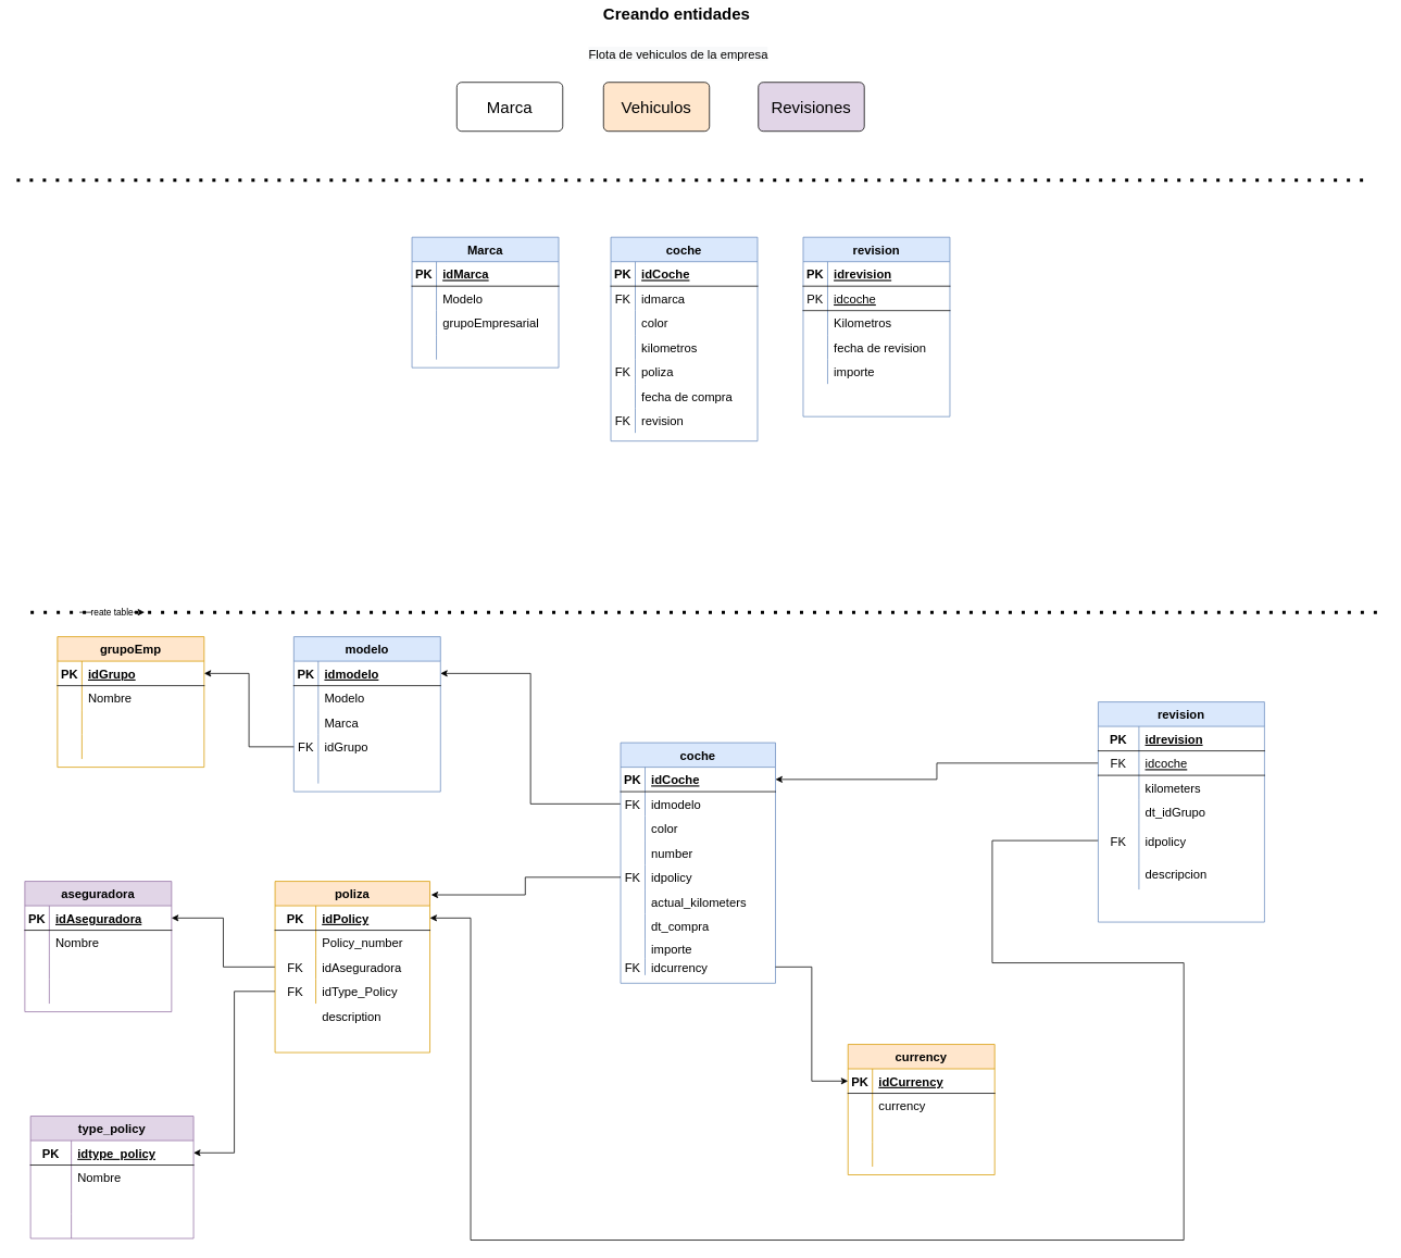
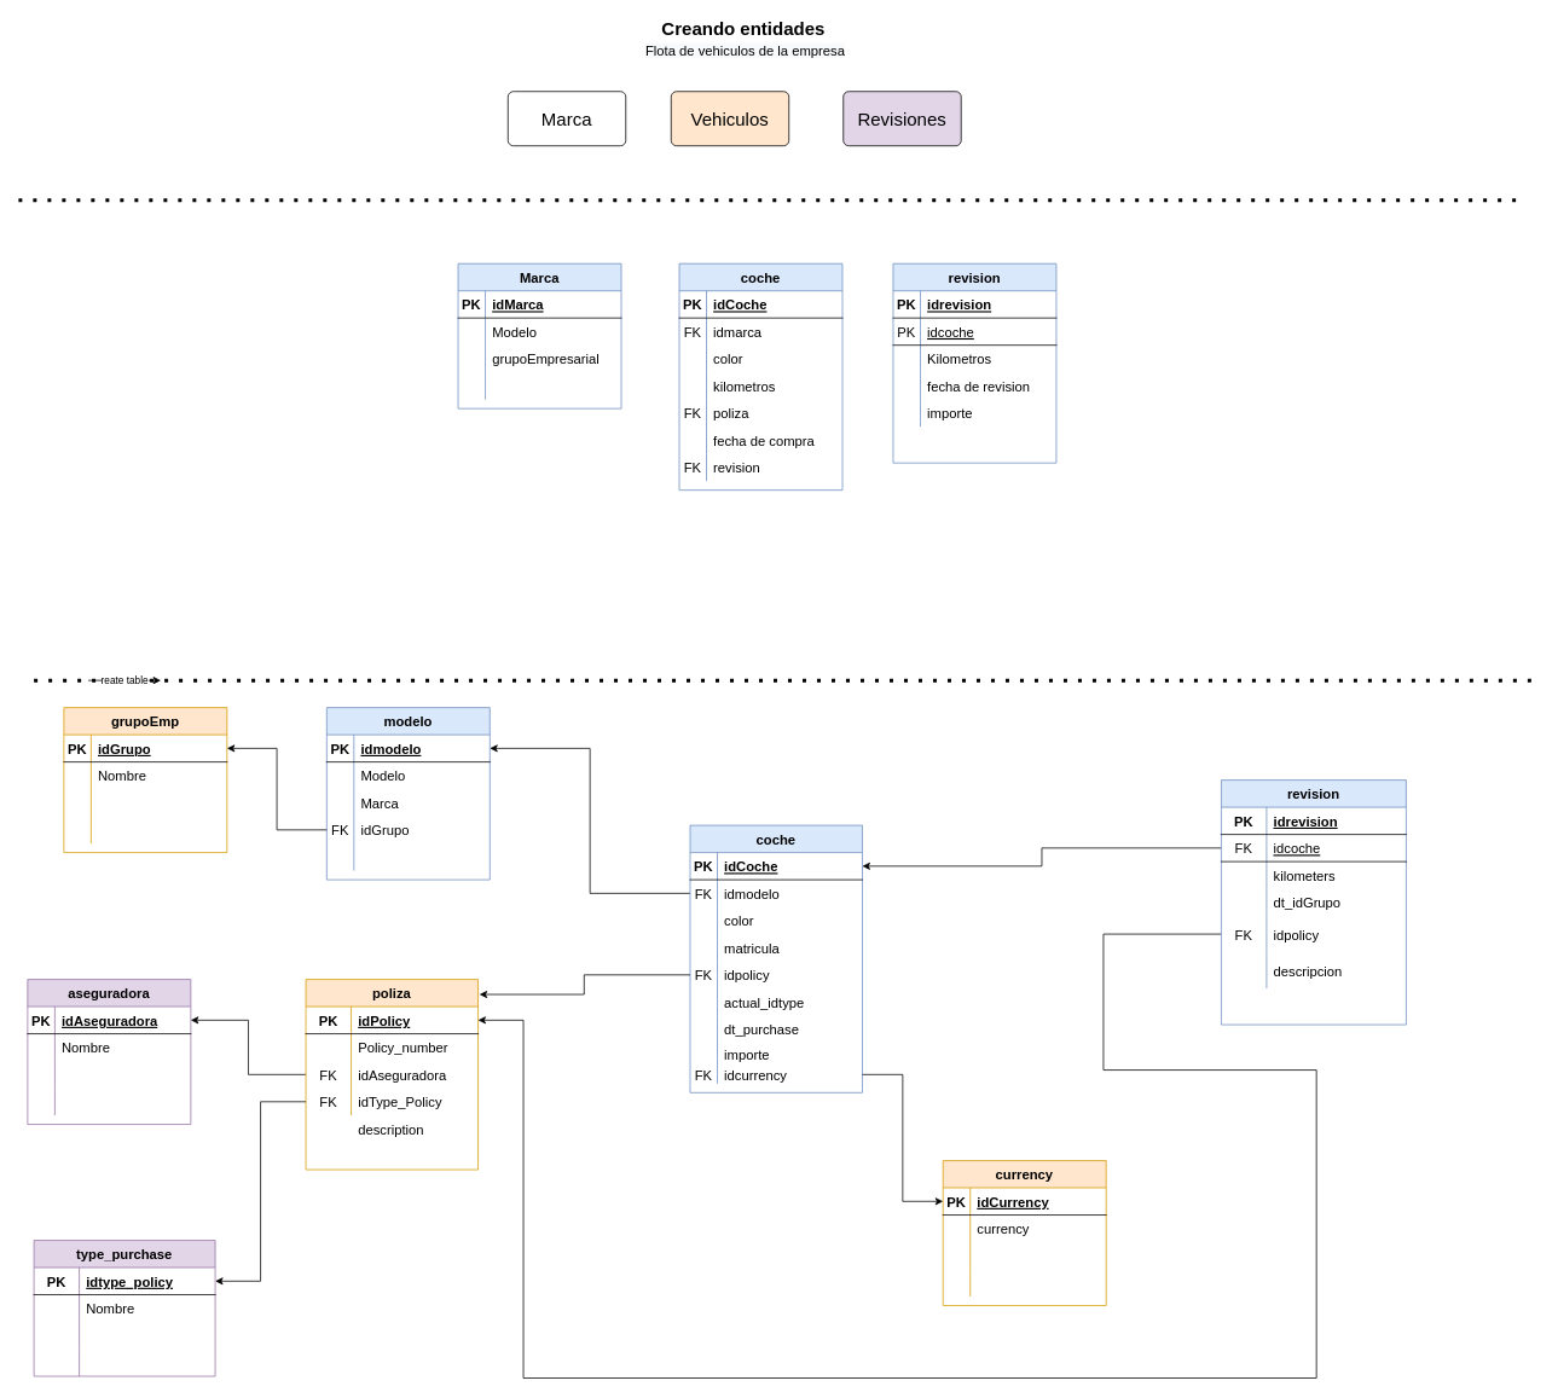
- <mxCell id="2" value="&lt;font style=&quot;font-size: 20px;&quot;&gt;&lt;b&gt;Creando entidades&lt;/b&gt;&lt;/font&gt;" style="text;html=1;strokeColor=none;fillColor=none;align=center;verticalAlign=middle;whiteSpace=wrap;rounded=0;" parent="1" vertex="1"><mxGeometry x="730" y="5" width="200" height="20" as="geometry" /></mxCell>
+ <mxCell id="2" value="&lt;font style=&quot;font-size: 20px;&quot;&gt;&lt;b&gt;Creando entidades&lt;/b&gt;&lt;/font&gt;" style="text;html=1;strokeColor=none;fillColor=none;align=center;verticalAlign=middle;whiteSpace=wrap;rounded=0;" parent="1" vertex="1"><mxGeometry x="720" y="20" width="200" height="20" as="geometry" /></mxCell>
- <mxCell id="57" value="&lt;span style=&quot;color: rgb(0, 0, 0); font-family: Helvetica; font-size: 15px; font-style: normal; font-variant-ligatures: normal; font-variant-caps: normal; font-weight: 400; letter-spacing: normal; orphans: 2; text-align: center; text-indent: 0px; text-transform: none; widows: 2; word-spacing: 0px; -webkit-text-stroke-width: 0px; background-color: rgb(248, 249, 250); text-decoration-thickness: initial; text-decoration-style: initial; text-decoration-color: initial; float: none; display: inline !important;&quot;&gt;Flota de vehiculos de la empresa&lt;/span&gt;" style="text;whiteSpace=wrap;html=1;fontSize=15;" parent="1" vertex="1"><mxGeometry x="720" y="50" width="250" height="40" as="geometry" /></mxCell>
+ <mxCell id="57" value="&lt;span style=&quot;color: rgb(0, 0, 0); font-family: Helvetica; font-size: 15px; font-style: normal; font-variant-ligatures: normal; font-variant-caps: normal; font-weight: 400; letter-spacing: normal; orphans: 2; text-align: center; text-indent: 0px; text-transform: none; widows: 2; word-spacing: 0px; -webkit-text-stroke-width: 0px; background-color: rgb(248, 249, 250); text-decoration-thickness: initial; text-decoration-style: initial; text-decoration-color: initial; float: none; display: inline !important;&quot;&gt;Flota de vehiculos de la empresa&lt;/span&gt;" style="text;whiteSpace=wrap;html=1;fontSize=15;" parent="1" vertex="1"><mxGeometry x="710" y="40" width="250" height="40" as="geometry" /></mxCell>
- <mxCell id="88" value="number" style="shape=partialRectangle;connectable=0;fillColor=none;top=0;left=0;bottom=0;right=0;align=left;spacingLeft=6;overflow=hidden;fontSize=15;" parent="86" vertex="1"><mxGeometry x="30" width="160" height="30" as="geometry"><mxRectangle width="160" height="30" as="alternateBounds" /></mxGeometry></mxCell>
+ <mxCell id="88" value="matricula" style="shape=partialRectangle;connectable=0;fillColor=none;top=0;left=0;bottom=0;right=0;align=left;spacingLeft=6;overflow=hidden;fontSize=15;" parent="86" vertex="1"><mxGeometry x="30" width="160" height="30" as="geometry"><mxRectangle width="160" height="30" as="alternateBounds" /></mxGeometry></mxCell>
- <mxCell id="94" value="actual_kilometers" style="shape=partialRectangle;connectable=0;fillColor=none;top=0;left=0;bottom=0;right=0;align=left;spacingLeft=6;overflow=hidden;fontSize=15;" parent="92" vertex="1"><mxGeometry x="30" width="160" height="30" as="geometry"><mxRectangle width="160" height="30" as="alternateBounds" /></mxGeometry></mxCell>
+ <mxCell id="94" value="actual_idtype" style="shape=partialRectangle;connectable=0;fillColor=none;top=0;left=0;bottom=0;right=0;align=left;spacingLeft=6;overflow=hidden;fontSize=15;" parent="92" vertex="1"><mxGeometry x="30" width="160" height="30" as="geometry"><mxRectangle width="160" height="30" as="alternateBounds" /></mxGeometry></mxCell>
- <mxCell id="97" value="dt_compra" style="shape=partialRectangle;connectable=0;fillColor=none;top=0;left=0;bottom=0;right=0;align=left;spacingLeft=6;overflow=hidden;fontSize=15;" parent="95" vertex="1"><mxGeometry x="30" width="160" height="30" as="geometry"><mxRectangle width="160" height="30" as="alternateBounds" /></mxGeometry></mxCell>
+ <mxCell id="97" value="dt_purchase" style="shape=partialRectangle;connectable=0;fillColor=none;top=0;left=0;bottom=0;right=0;align=left;spacingLeft=6;overflow=hidden;fontSize=15;" parent="95" vertex="1"><mxGeometry x="30" width="160" height="30" as="geometry"><mxRectangle width="160" height="30" as="alternateBounds" /></mxGeometry></mxCell>
- <mxCell id="153" value="type_policy" style="shape=table;startSize=30;container=1;collapsible=1;childLayout=tableLayout;fixedRows=1;rowLines=0;fontStyle=1;align=center;resizeLast=1;fontSize=15;fillColor=#e1d5e7;strokeColor=#9673a6;" parent="1" vertex="1"><mxGeometry x="37" y="1368" width="200" height="150" as="geometry" /></mxCell>
+ <mxCell id="153" value="type_purchase" style="shape=table;startSize=30;container=1;collapsible=1;childLayout=tableLayout;fixedRows=1;rowLines=0;fontStyle=1;align=center;resizeLast=1;fontSize=15;fillColor=#e1d5e7;strokeColor=#9673a6;" parent="1" vertex="1"><mxGeometry x="37" y="1368" width="200" height="150" as="geometry" /></mxCell>
